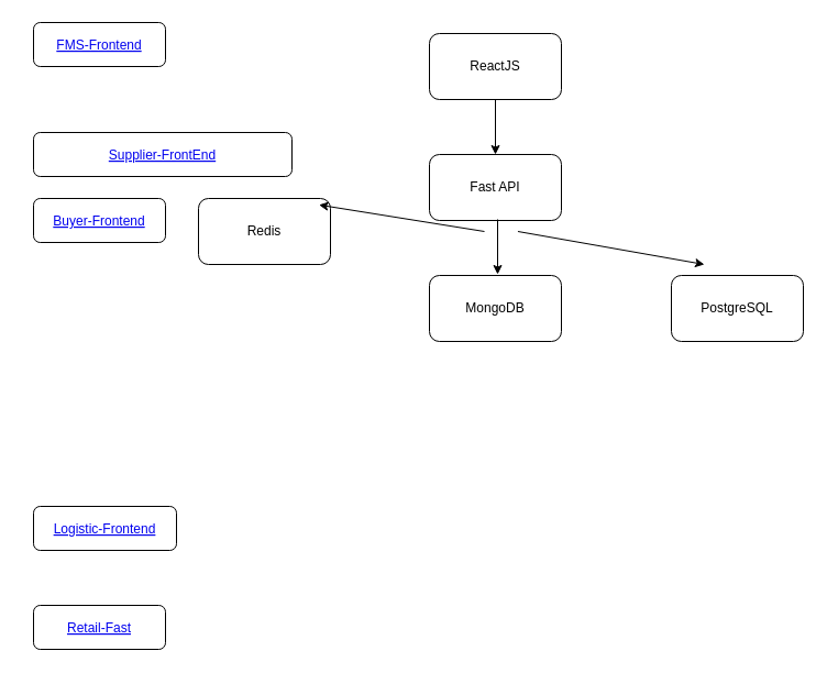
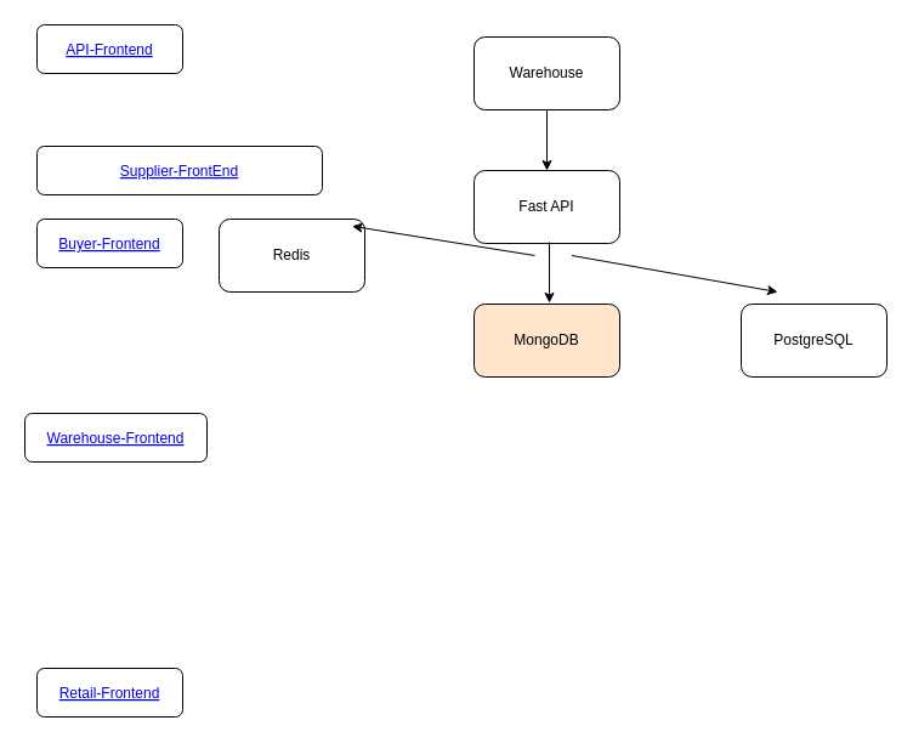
- <mxCell id="11" value="FMS-Frontend" style="fontColor=#0000EE;fontStyle=4;rounded=1;overflow=hidden;spacing=10;" parent="1" vertex="1"><mxGeometry x="30" y="20" width="120" height="40" as="geometry" /></mxCell>
+ <mxCell id="11" value="API-Frontend" style="fontColor=#0000EE;fontStyle=4;rounded=1;overflow=hidden;spacing=10;" parent="1" vertex="1"><mxGeometry x="30" y="20" width="120" height="40" as="geometry" /></mxCell>
- <mxCell id="5" value="ReactJS" style="rounded=1;whiteSpace=wrap;html=1;" parent="1" vertex="1"><mxGeometry x="390" y="30" width="120" height="60" as="geometry" /></mxCell>
+ <mxCell id="5" value="Warehouse" style="rounded=1;whiteSpace=wrap;html=1;" parent="1" vertex="1"><mxGeometry x="390" y="30" width="120" height="60" as="geometry" /></mxCell>
- <mxCell id="4" value="MongoDB" style="rounded=1;whiteSpace=wrap;html=1;" parent="1" vertex="1"><mxGeometry x="390" y="250" width="120" height="60" as="geometry" /></mxCell>
+ <mxCell id="4" value="MongoDB" style="rounded=1;whiteSpace=wrap;html=1;fillColor=#ffe6cc;" parent="1" vertex="1"><mxGeometry x="390" y="250" width="120" height="60" as="geometry" /></mxCell>
+ <mxCell id="14" value="Warehouse-Frontend" style="fontColor=#0000EE;fontStyle=4;rounded=1;overflow=hidden;spacing=10;" parent="1" vertex="1"><mxGeometry x="20" y="340" width="150" height="40" as="geometry" /></mxCell>
- <mxCell id="15" value="Logistic-Frontend" style="fontColor=#0000EE;fontStyle=4;rounded=1;overflow=hidden;spacing=10;" parent="1" vertex="1"><mxGeometry x="30" y="460" width="130" height="40" as="geometry" /></mxCell>
- <mxCell id="16" value="Retail-Fast" style="fontColor=#0000EE;fontStyle=4;rounded=1;overflow=hidden;spacing=10;" parent="1" vertex="1"><mxGeometry x="30" y="550" width="120" height="40" as="geometry" /></mxCell>
+ <mxCell id="16" value="Retail-Frontend" style="fontColor=#0000EE;fontStyle=4;rounded=1;overflow=hidden;spacing=10;" parent="1" vertex="1"><mxGeometry x="30" y="550" width="120" height="40" as="geometry" /></mxCell>
